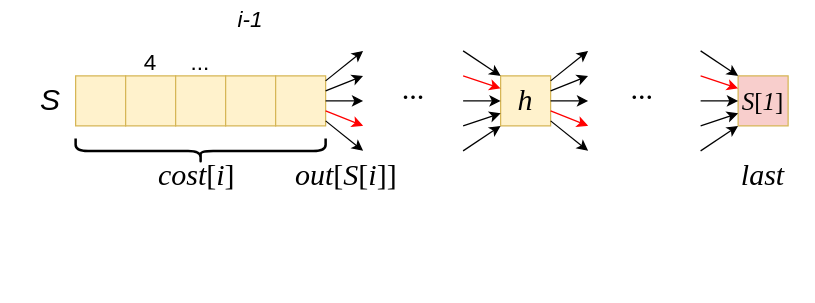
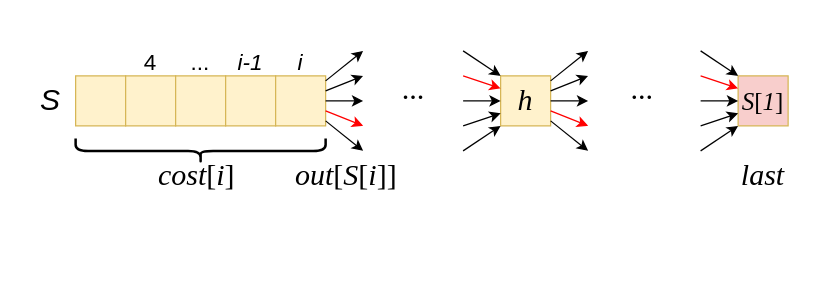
- <mxCell id="10" value="&lt;font style=&quot;font-size: 18px&quot;&gt;&lt;i&gt;i-1&lt;/i&gt;&lt;/font&gt;" style="text;html=1;strokeColor=none;fillColor=none;align=center;verticalAlign=middle;whiteSpace=wrap;rounded=0;strokeWidth=2;" parent="1" vertex="1"><mxGeometry x="180" y="5" width="40" height="20" as="geometry" /></mxCell>
+ <mxCell id="10" value="&lt;font style=&quot;font-size: 18px&quot;&gt;&lt;i&gt;i-1&lt;/i&gt;&lt;/font&gt;" style="text;html=1;strokeColor=none;fillColor=none;align=center;verticalAlign=middle;whiteSpace=wrap;rounded=0;strokeWidth=2;" parent="1" vertex="1"><mxGeometry x="180" y="40" width="40" height="20" as="geometry" /></mxCell>
+ <mxCell id="11" value="&lt;font style=&quot;font-size: 18px&quot;&gt;&lt;i&gt;i&lt;br&gt;&lt;/i&gt;&lt;/font&gt;" style="text;html=1;strokeColor=none;fillColor=none;align=center;verticalAlign=middle;whiteSpace=wrap;rounded=0;strokeWidth=2;" parent="1" vertex="1"><mxGeometry x="220" y="40" width="40" height="20" as="geometry" /></mxCell>
